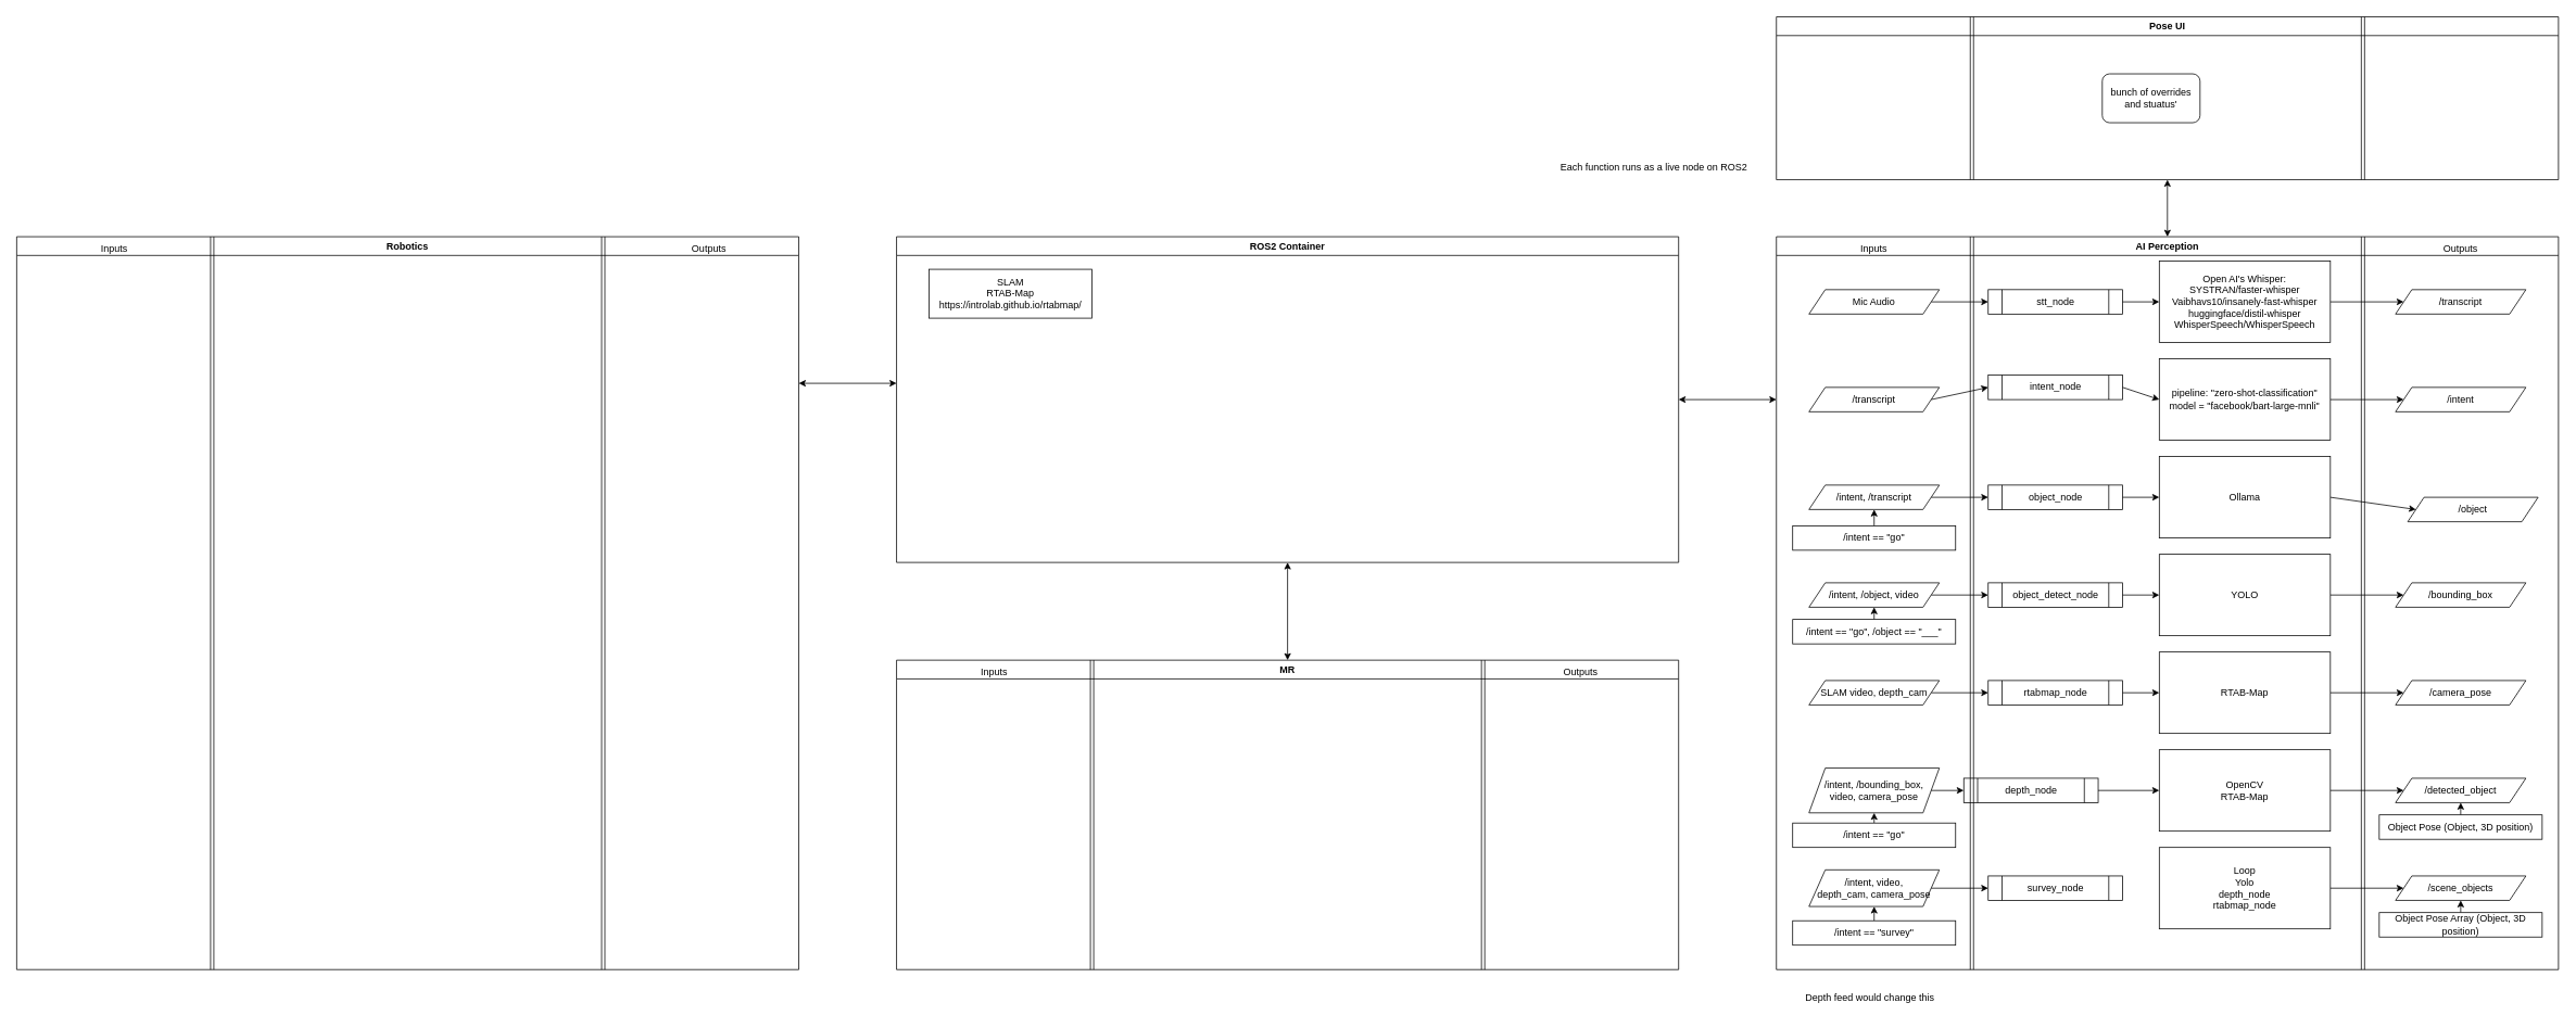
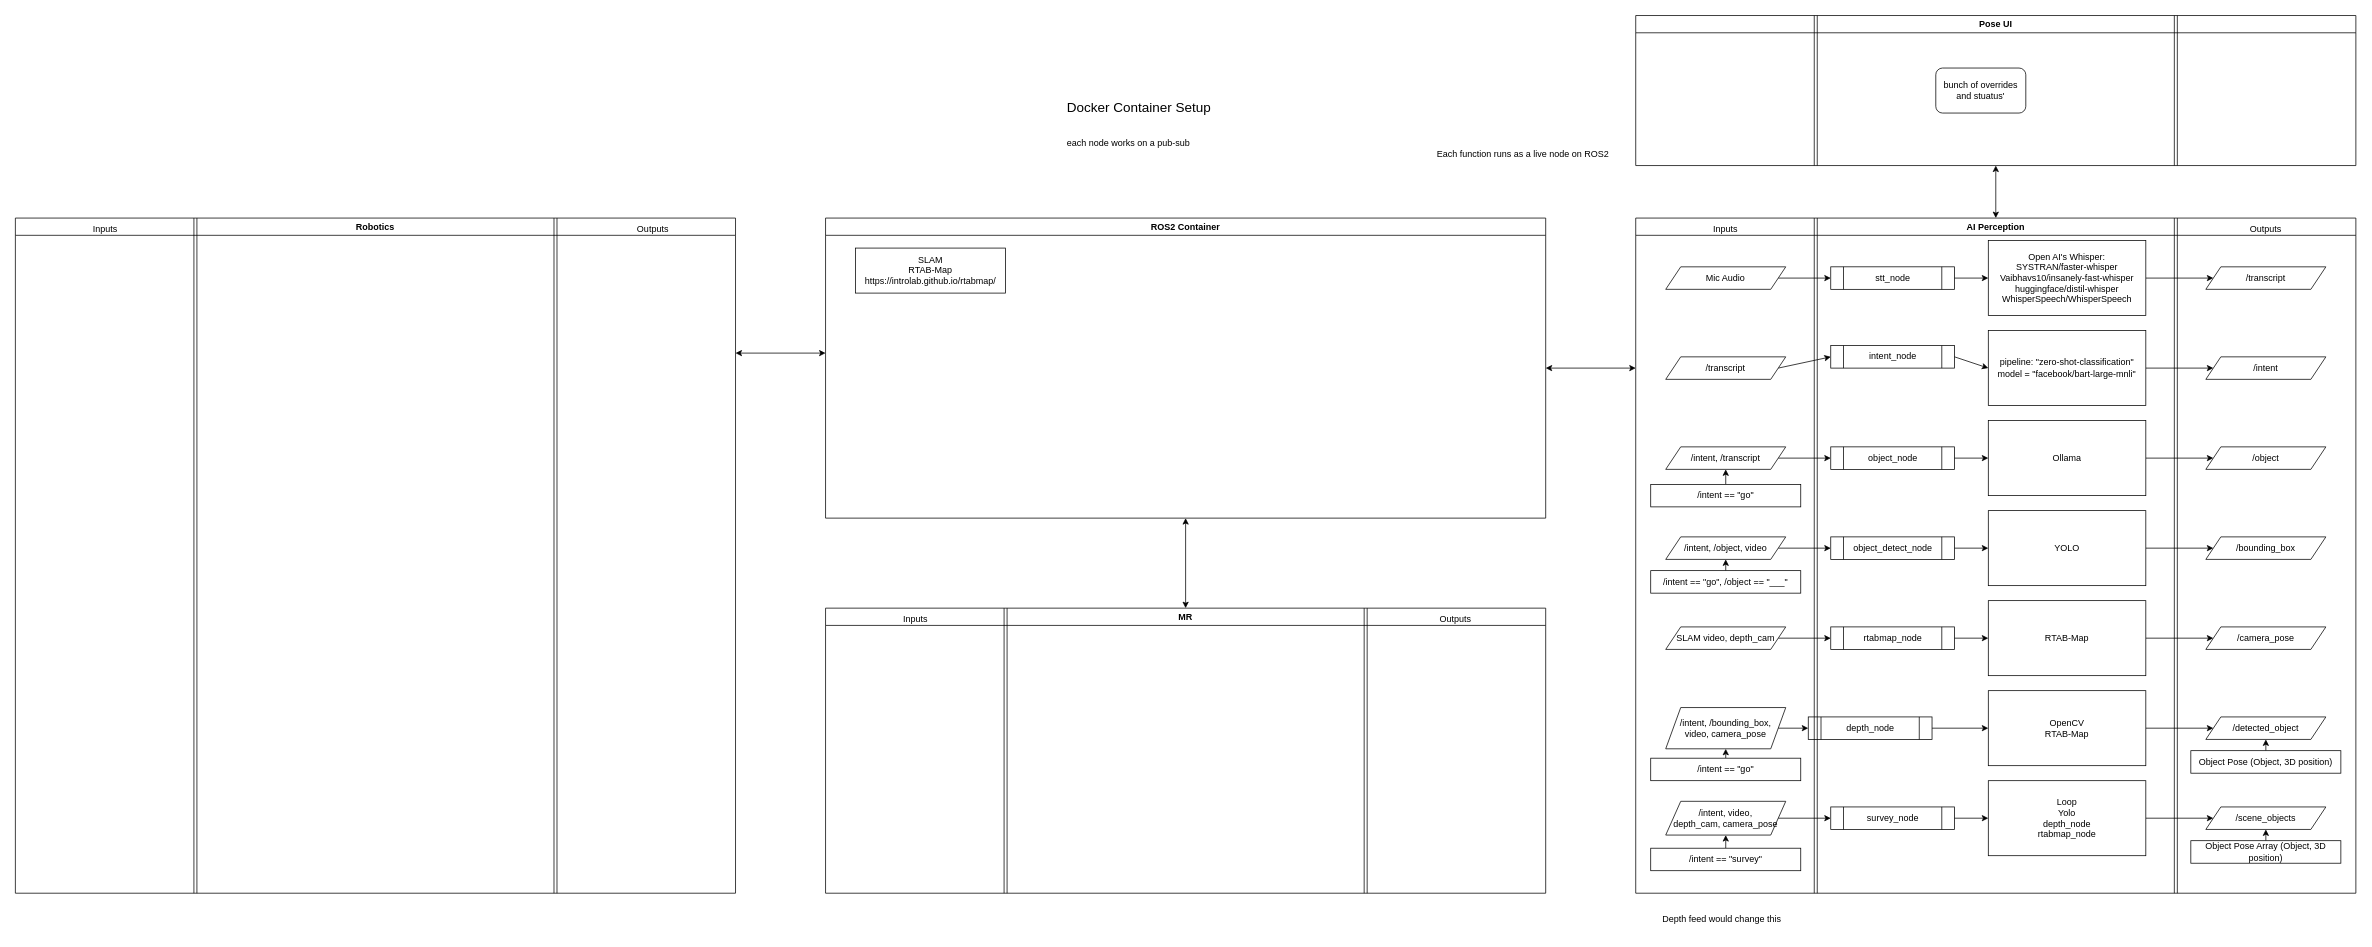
+ <mxCell id="67" value="&lt;h1 style=&quot;margin-top: 0px;&quot;&gt;&lt;span style=&quot;color: rgb(0, 0, 0); text-align: center; background-color: transparent; font-weight: normal;&quot;&gt;&lt;font style=&quot;font-size: 18px;&quot;&gt;Docker Container Setup&lt;/font&gt;&lt;/span&gt;&lt;/h1&gt;&lt;h1 style=&quot;margin-top: 0px;&quot;&gt;&lt;font style=&quot;font-size: 12px;&quot;&gt;&lt;span style=&quot;font-weight: 400;&quot;&gt;each node works on a pub-sub&lt;/span&gt;&lt;/font&gt;&lt;/h1&gt;" style="text;html=1;whiteSpace=wrap;overflow=hidden;rounded=0;" parent="1" vertex="1"><mxGeometry x="1420" y="120" width="325" height="120" as="geometry" /></mxCell>
- <mxCell id="24" value="/object" style="shape=parallelogram;perimeter=parallelogramPerimeter;whiteSpace=wrap;html=1;fixedSize=1;" parent="4" vertex="1"><mxGeometry x="775" y="320" width="160" height="30" as="geometry" /></mxCell>
+ <mxCell id="24" value="/object" style="shape=parallelogram;perimeter=parallelogramPerimeter;whiteSpace=wrap;html=1;fixedSize=1;" parent="4" vertex="1"><mxGeometry x="760" y="305" width="160" height="30" as="geometry" /></mxCell>
+ <mxCell id="54" style="edgeStyle=none;html=1;exitX=1;exitY=0.5;exitDx=0;exitDy=0;entryX=0;entryY=0.5;entryDx=0;entryDy=0;" parent="4" source="50" target="52" edge="1"><mxGeometry relative="1" as="geometry"><mxPoint x="460" y="800" as="targetPoint" /></mxGeometry></mxCell>
